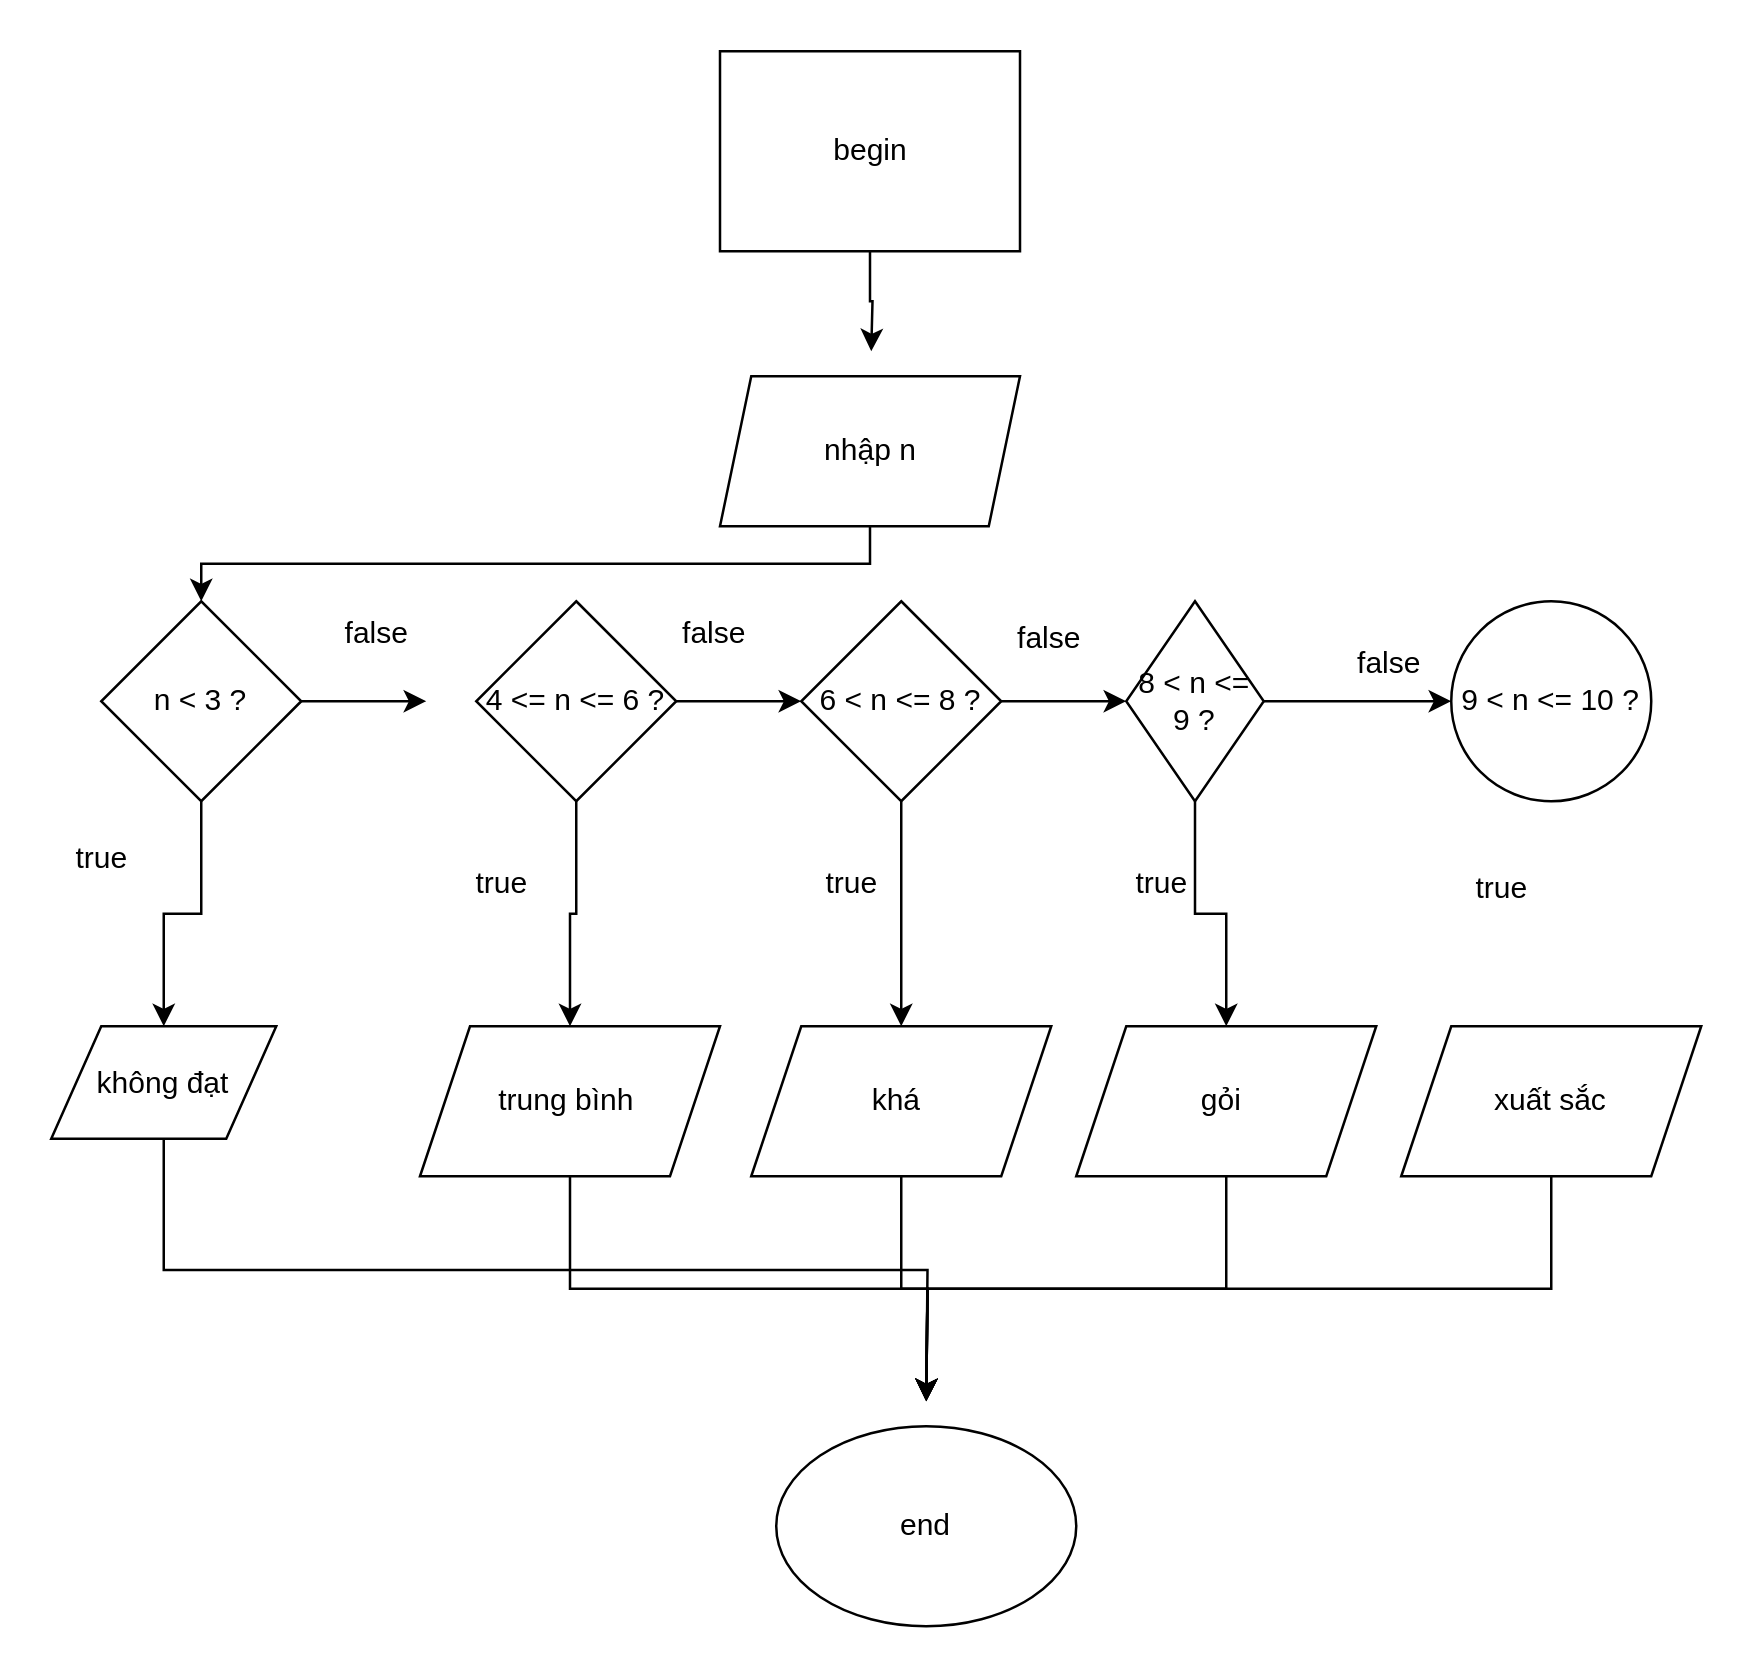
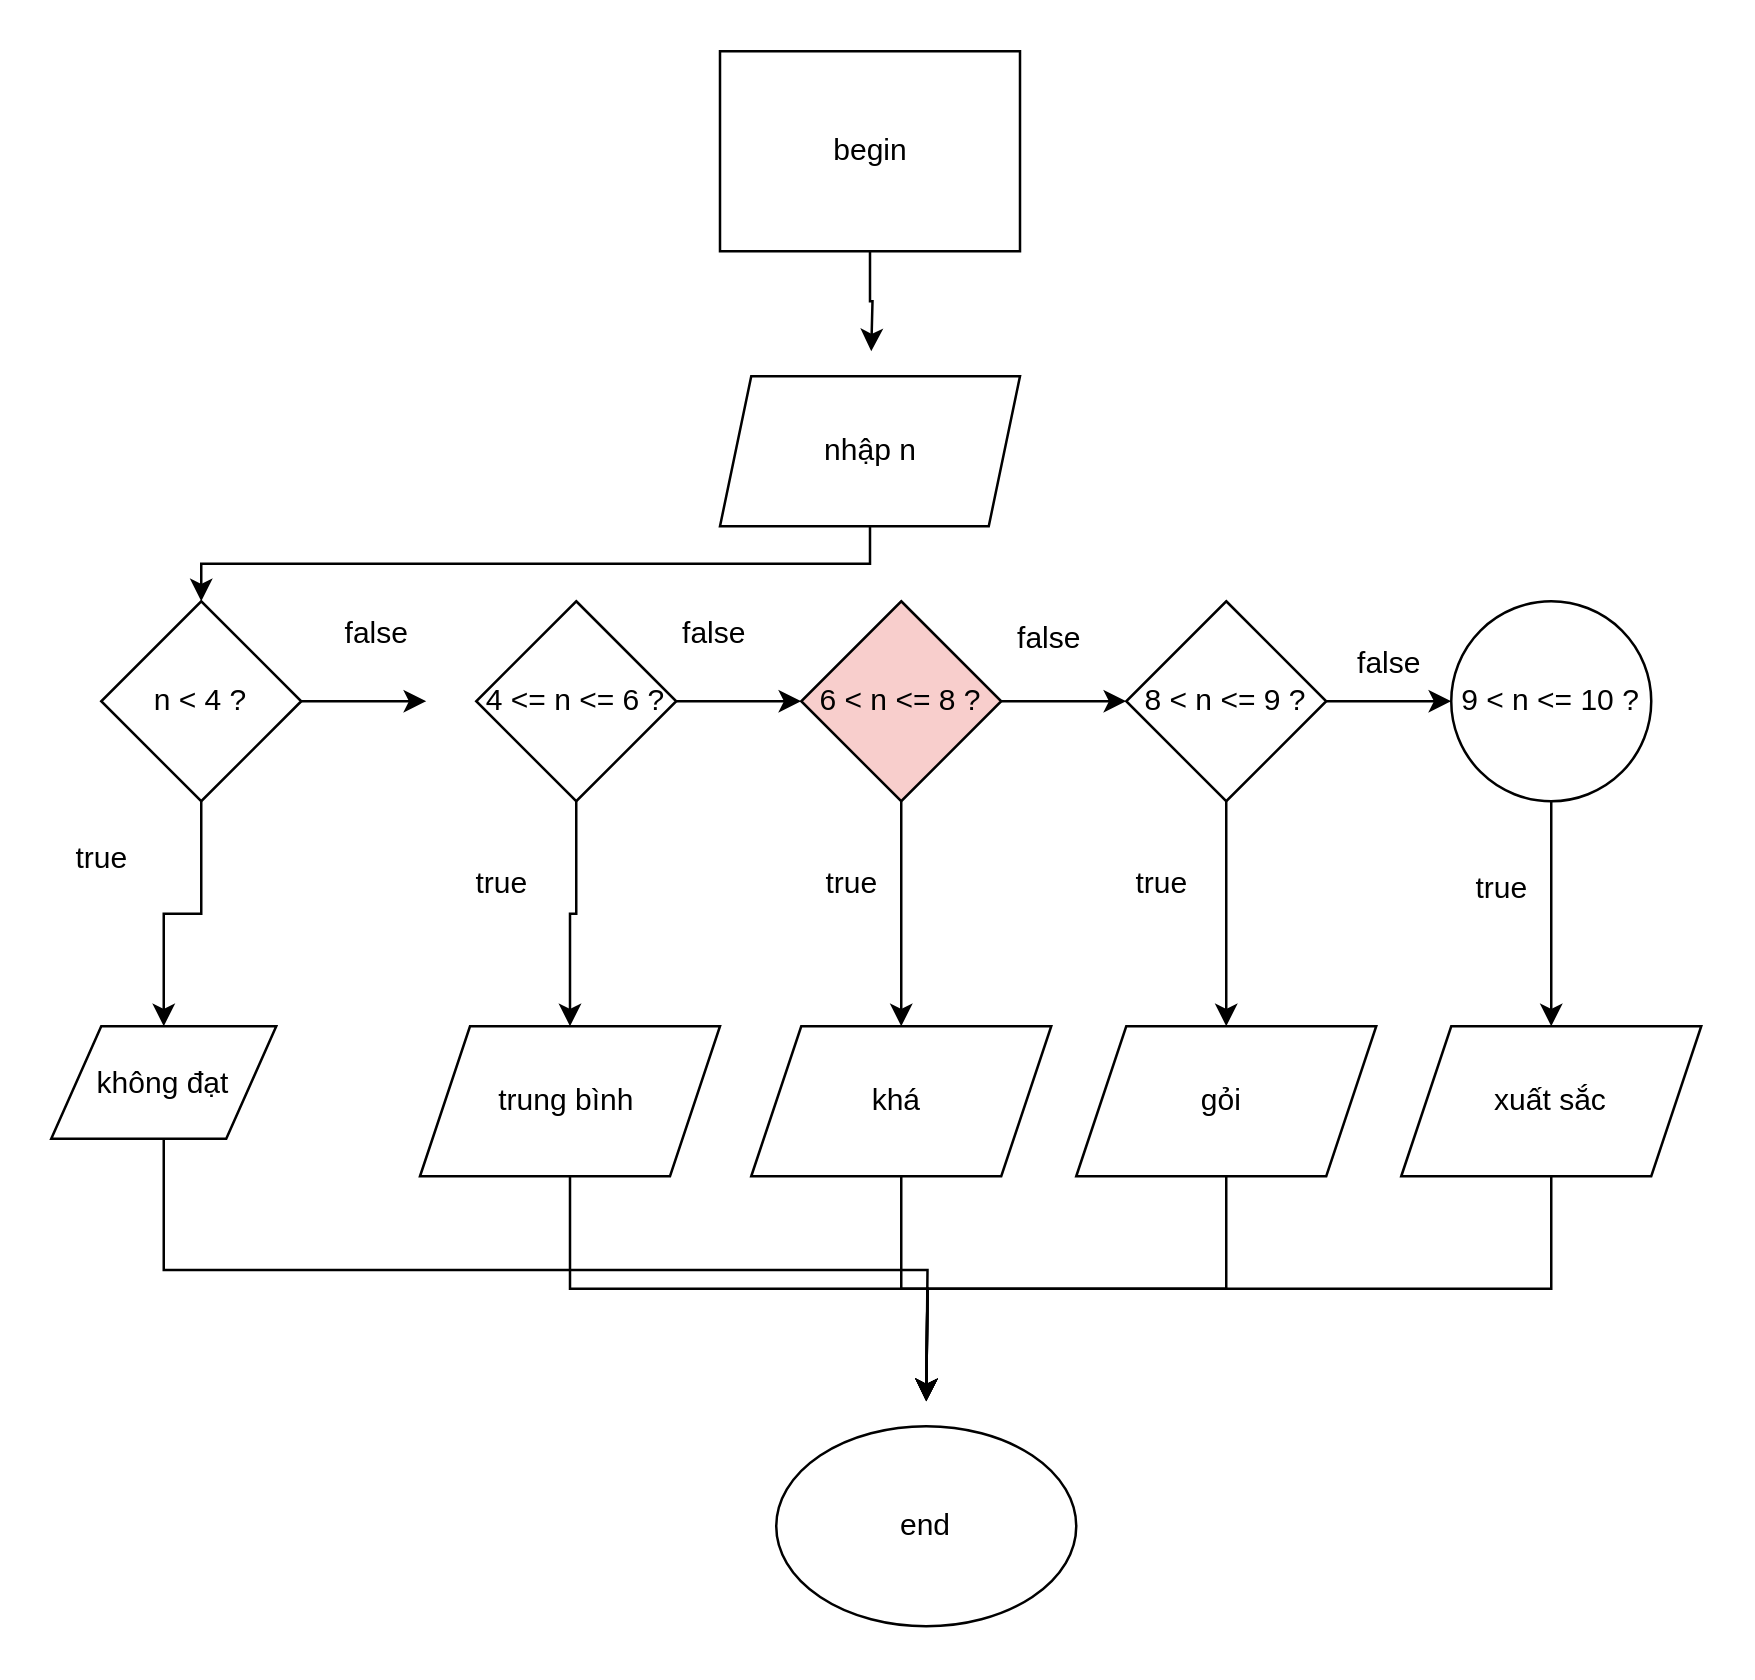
- <mxCell id="9" value="n &amp;lt; 3 ?" style="rhombus;whiteSpace=wrap;html=1;direction=south;" vertex="1" parent="1"><mxGeometry x="40" y="240" width="80" height="80" as="geometry" /></mxCell>
+ <mxCell id="9" value="n &amp;lt; 4 ?" style="rhombus;whiteSpace=wrap;html=1;direction=south;" vertex="1" parent="1"><mxGeometry x="40" y="240" width="80" height="80" as="geometry" /></mxCell>
- <mxCell id="15" value="6 &amp;lt; n &amp;lt;= 8 ?" style="rhombus;whiteSpace=wrap;html=1;" vertex="1" parent="1"><mxGeometry x="320" y="240" width="80" height="80" as="geometry" /></mxCell>
+ <mxCell id="15" value="6 &amp;lt; n &amp;lt;= 8 ?" style="rhombus;whiteSpace=wrap;html=1;fillColor=#f8cecc;" vertex="1" parent="1"><mxGeometry x="320" y="240" width="80" height="80" as="geometry" /></mxCell>
- <mxCell id="18" value="8 &amp;lt; n &amp;lt;= 9 ?" style="rhombus;whiteSpace=wrap;html=1;" vertex="1" parent="1"><mxGeometry x="450" y="240" width="55" height="80" as="geometry" /></mxCell>
+ <mxCell id="18" value="8 &amp;lt; n &amp;lt;= 9 ?" style="rhombus;whiteSpace=wrap;html=1;" vertex="1" parent="1"><mxGeometry x="450" y="240" width="80" height="80" as="geometry" /></mxCell>
+ <mxCell id="19" value="" style="edgeStyle=orthogonalEdgeStyle;rounded=0;orthogonalLoop=1;jettySize=auto;html=1;" edge="1" parent="1" source="20" target="30"><mxGeometry relative="1" as="geometry" /></mxCell>
